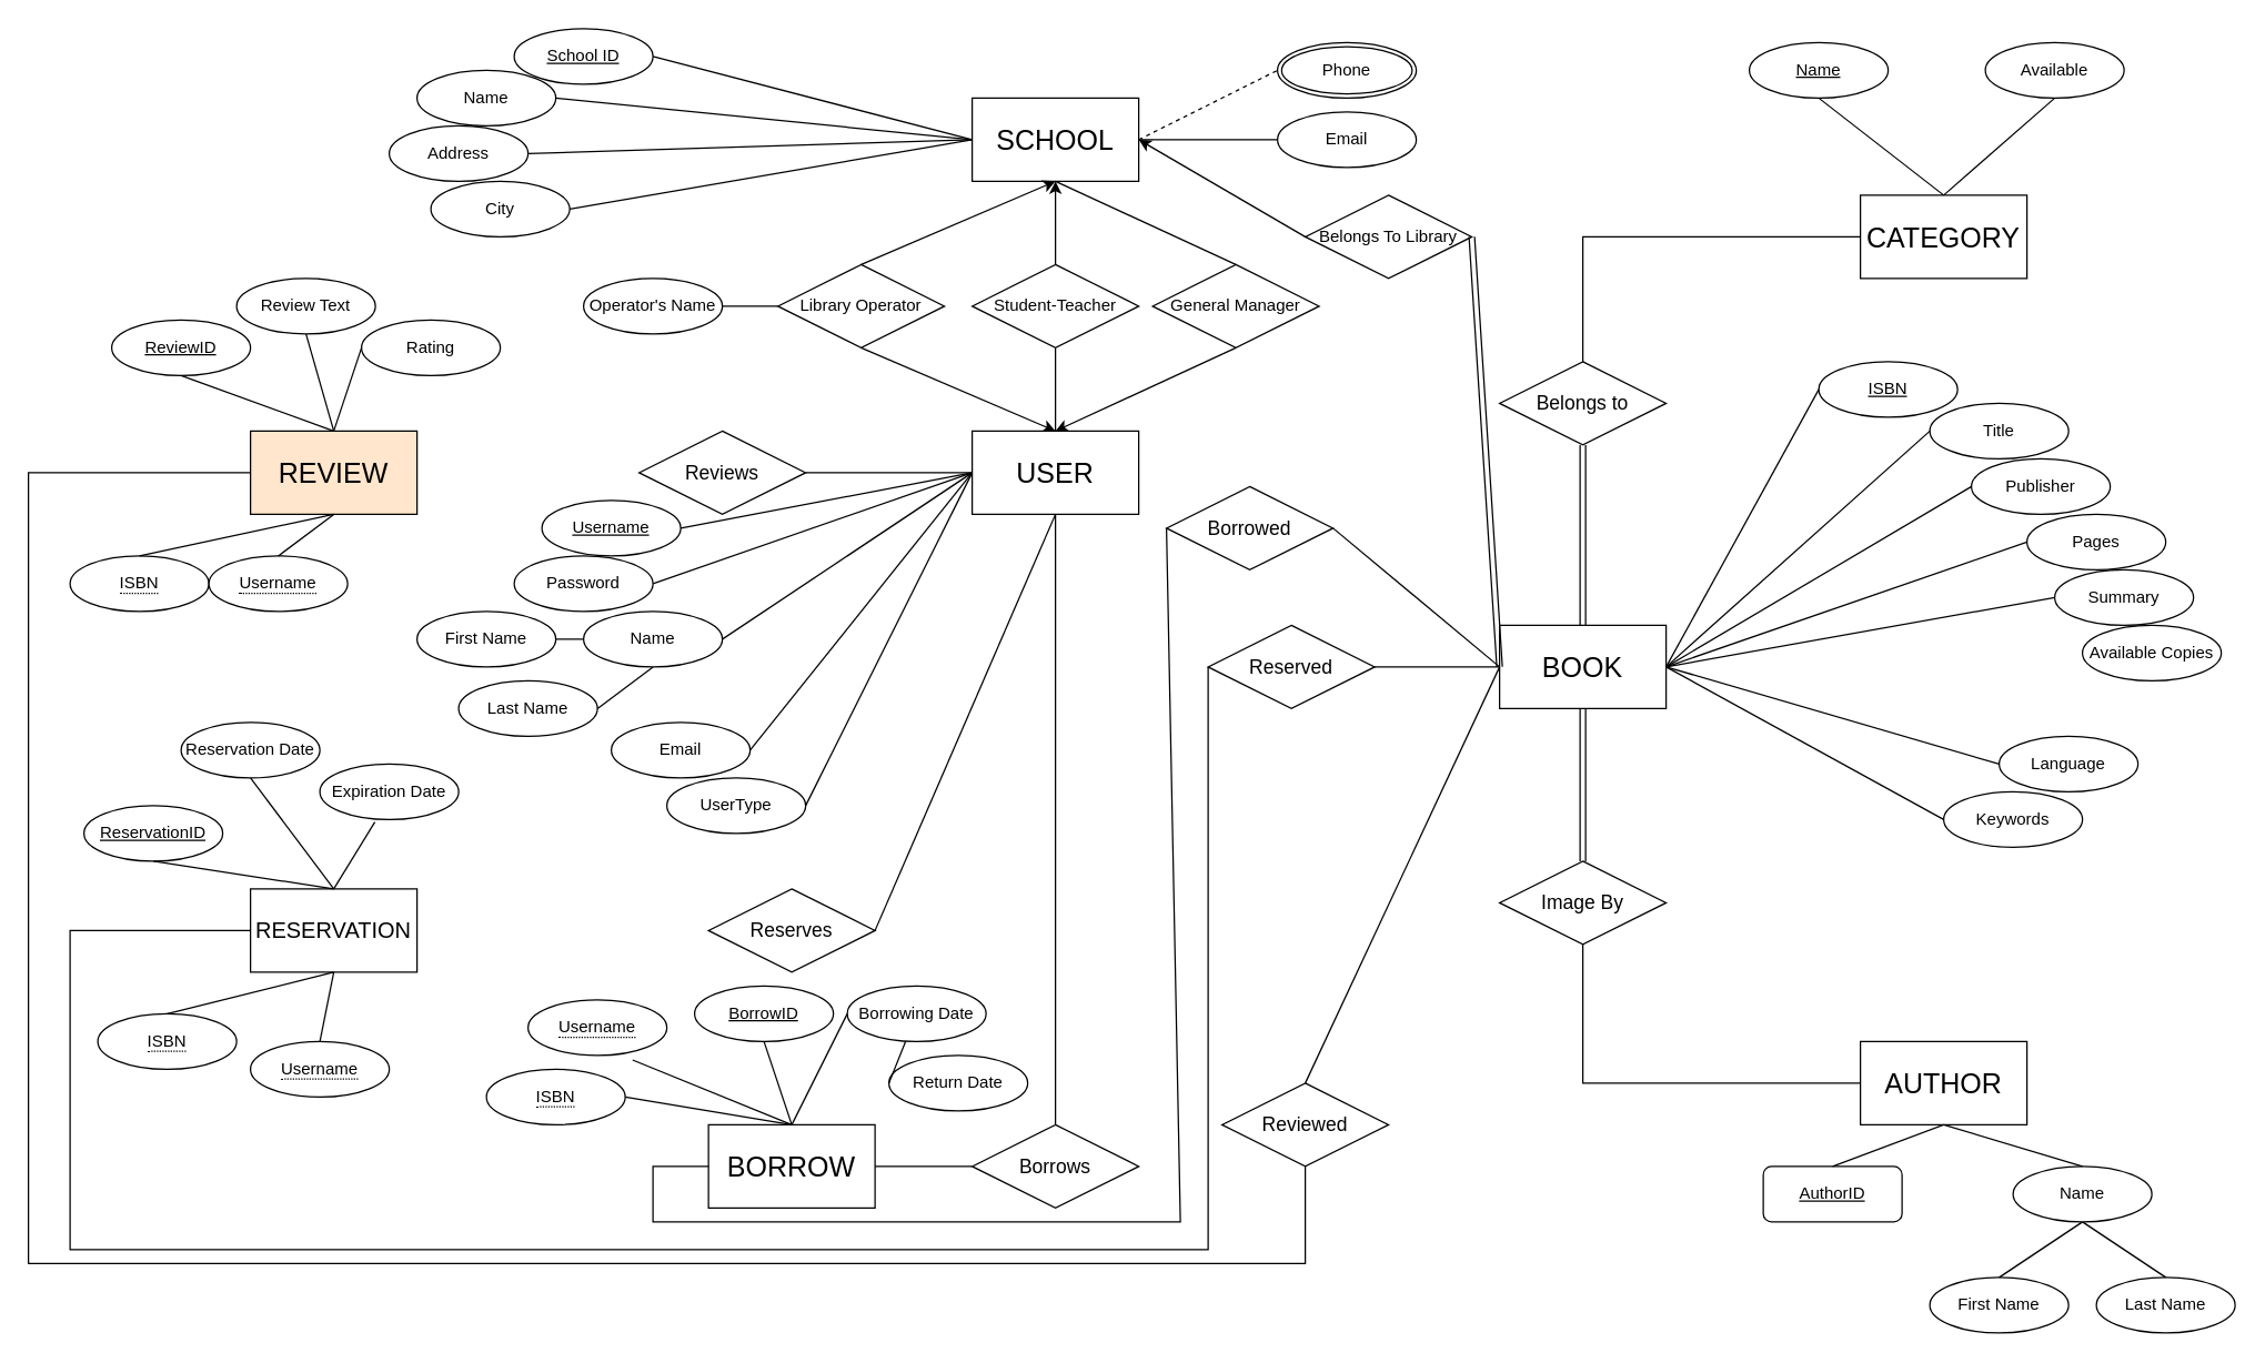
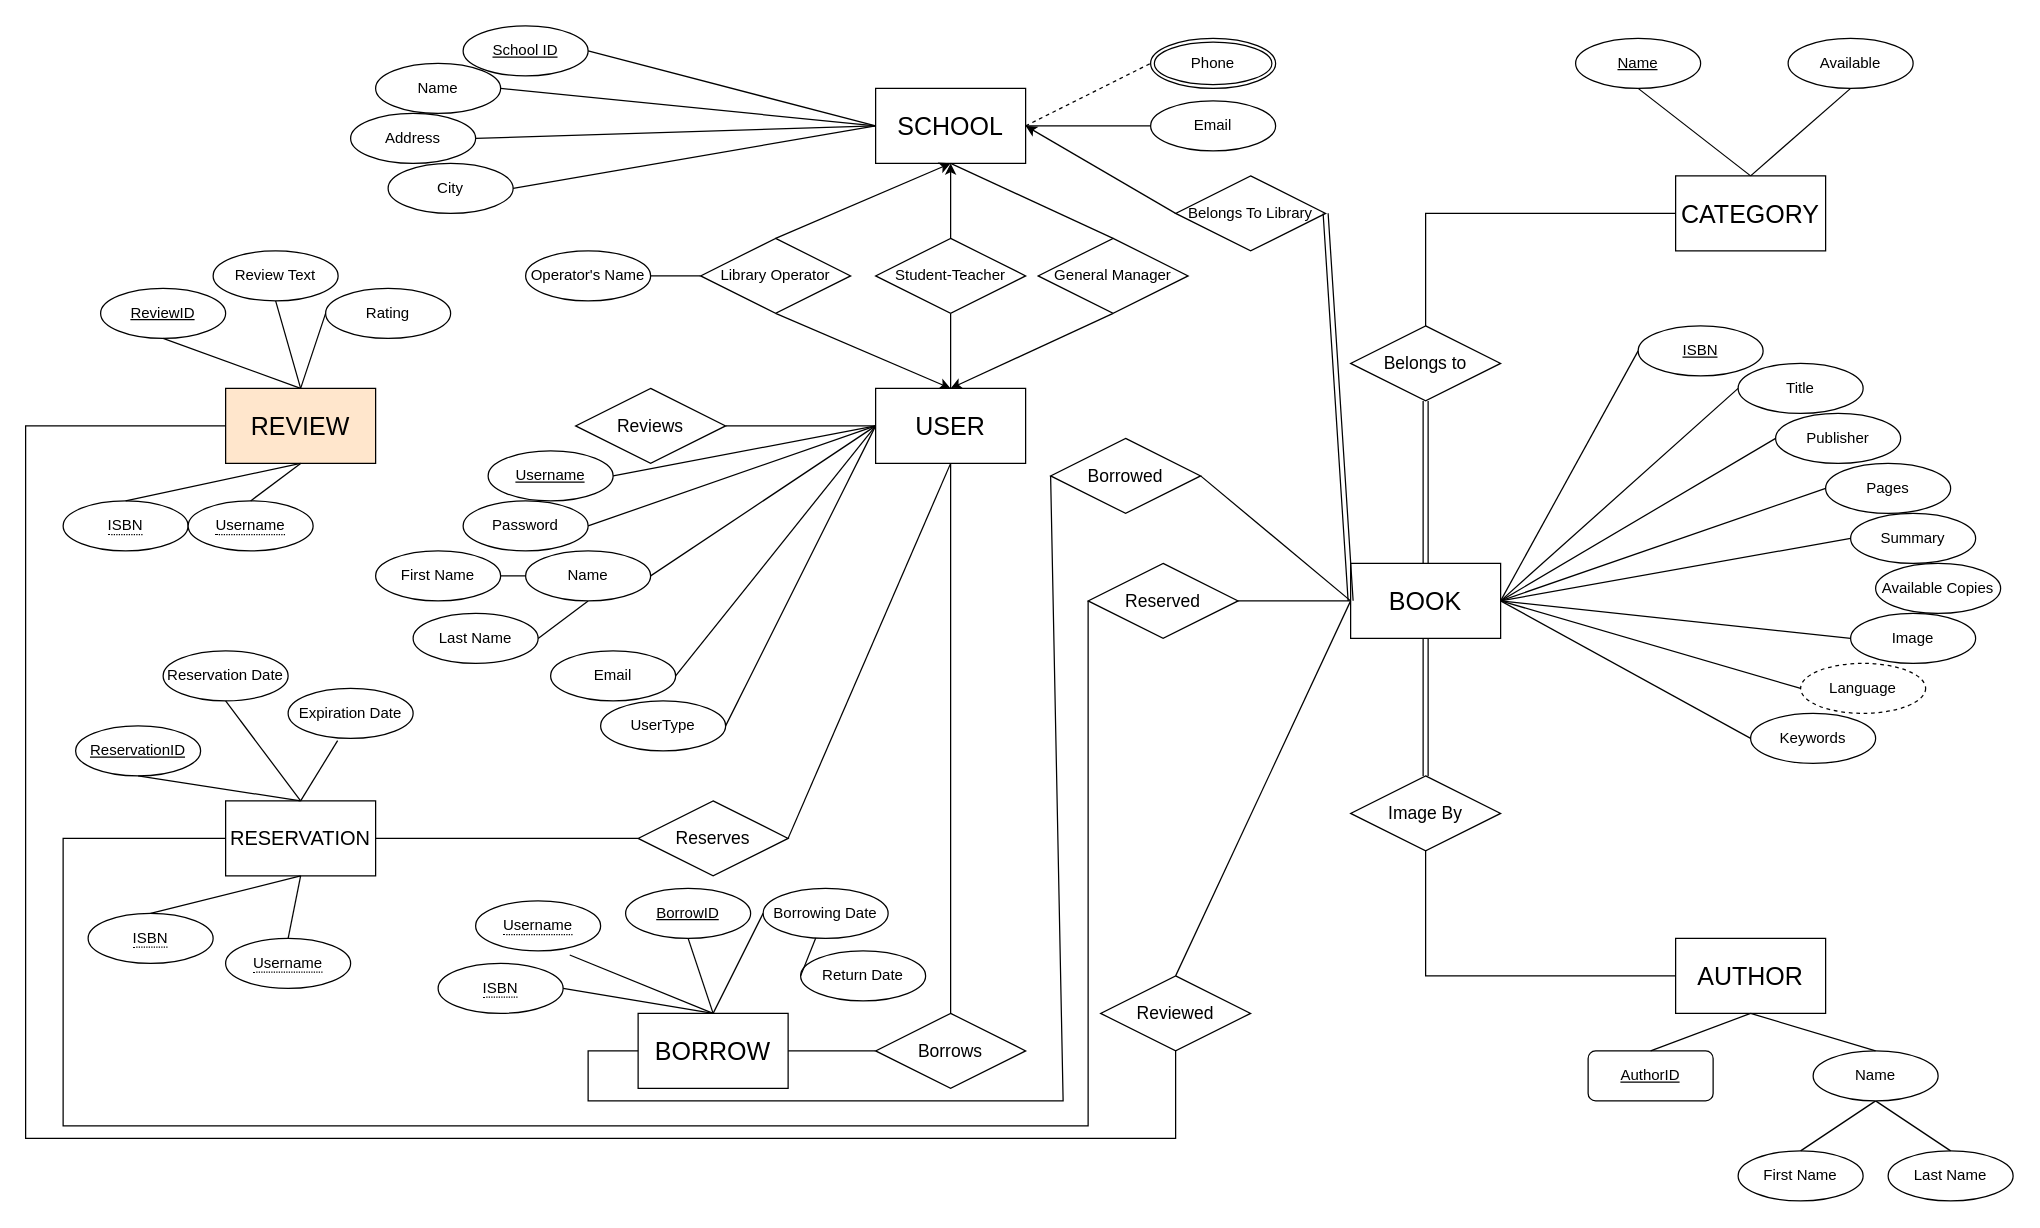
+ <mxCell id="126" value="" style="endArrow=none;html=1;rounded=0;exitX=0;exitY=0.5;exitDx=0;exitDy=0;entryX=1;entryY=0.5;entryDx=0;entryDy=0;" parent="1" source="118" target="7" edge="1"><mxGeometry width="50" height="50" relative="1" as="geometry"><mxPoint x="1510" y="480" as="sourcePoint" /><mxPoint x="1210" y="490" as="targetPoint" /></mxGeometry></mxCell>
+ <mxCell id="118" value="Image" style="ellipse;whiteSpace=wrap;html=1;align=center;" parent="1" vertex="1"><mxGeometry x="1480" y="490" width="100" height="40" as="geometry" /></mxCell>
- <mxCell id="119" value="Language" style="ellipse;whiteSpace=wrap;html=1;align=center;" parent="1" vertex="1"><mxGeometry x="1440" y="530" width="100" height="40" as="geometry" /></mxCell>
+ <mxCell id="119" value="Language" style="ellipse;whiteSpace=wrap;html=1;align=center;dashed=1;" parent="1" vertex="1"><mxGeometry x="1440" y="530" width="100" height="40" as="geometry" /></mxCell>
+ <mxCell id="23" value="" style="endArrow=none;html=1;rounded=0;exitX=1;exitY=0.5;exitDx=0;exitDy=0;entryX=0;entryY=0.5;entryDx=0;entryDy=0;" parent="1" source="3" target="17" edge="1"><mxGeometry width="50" height="50" relative="1" as="geometry"><mxPoint x="780" y="650" as="sourcePoint" /><mxPoint x="830" y="600" as="targetPoint" /></mxGeometry></mxCell>
